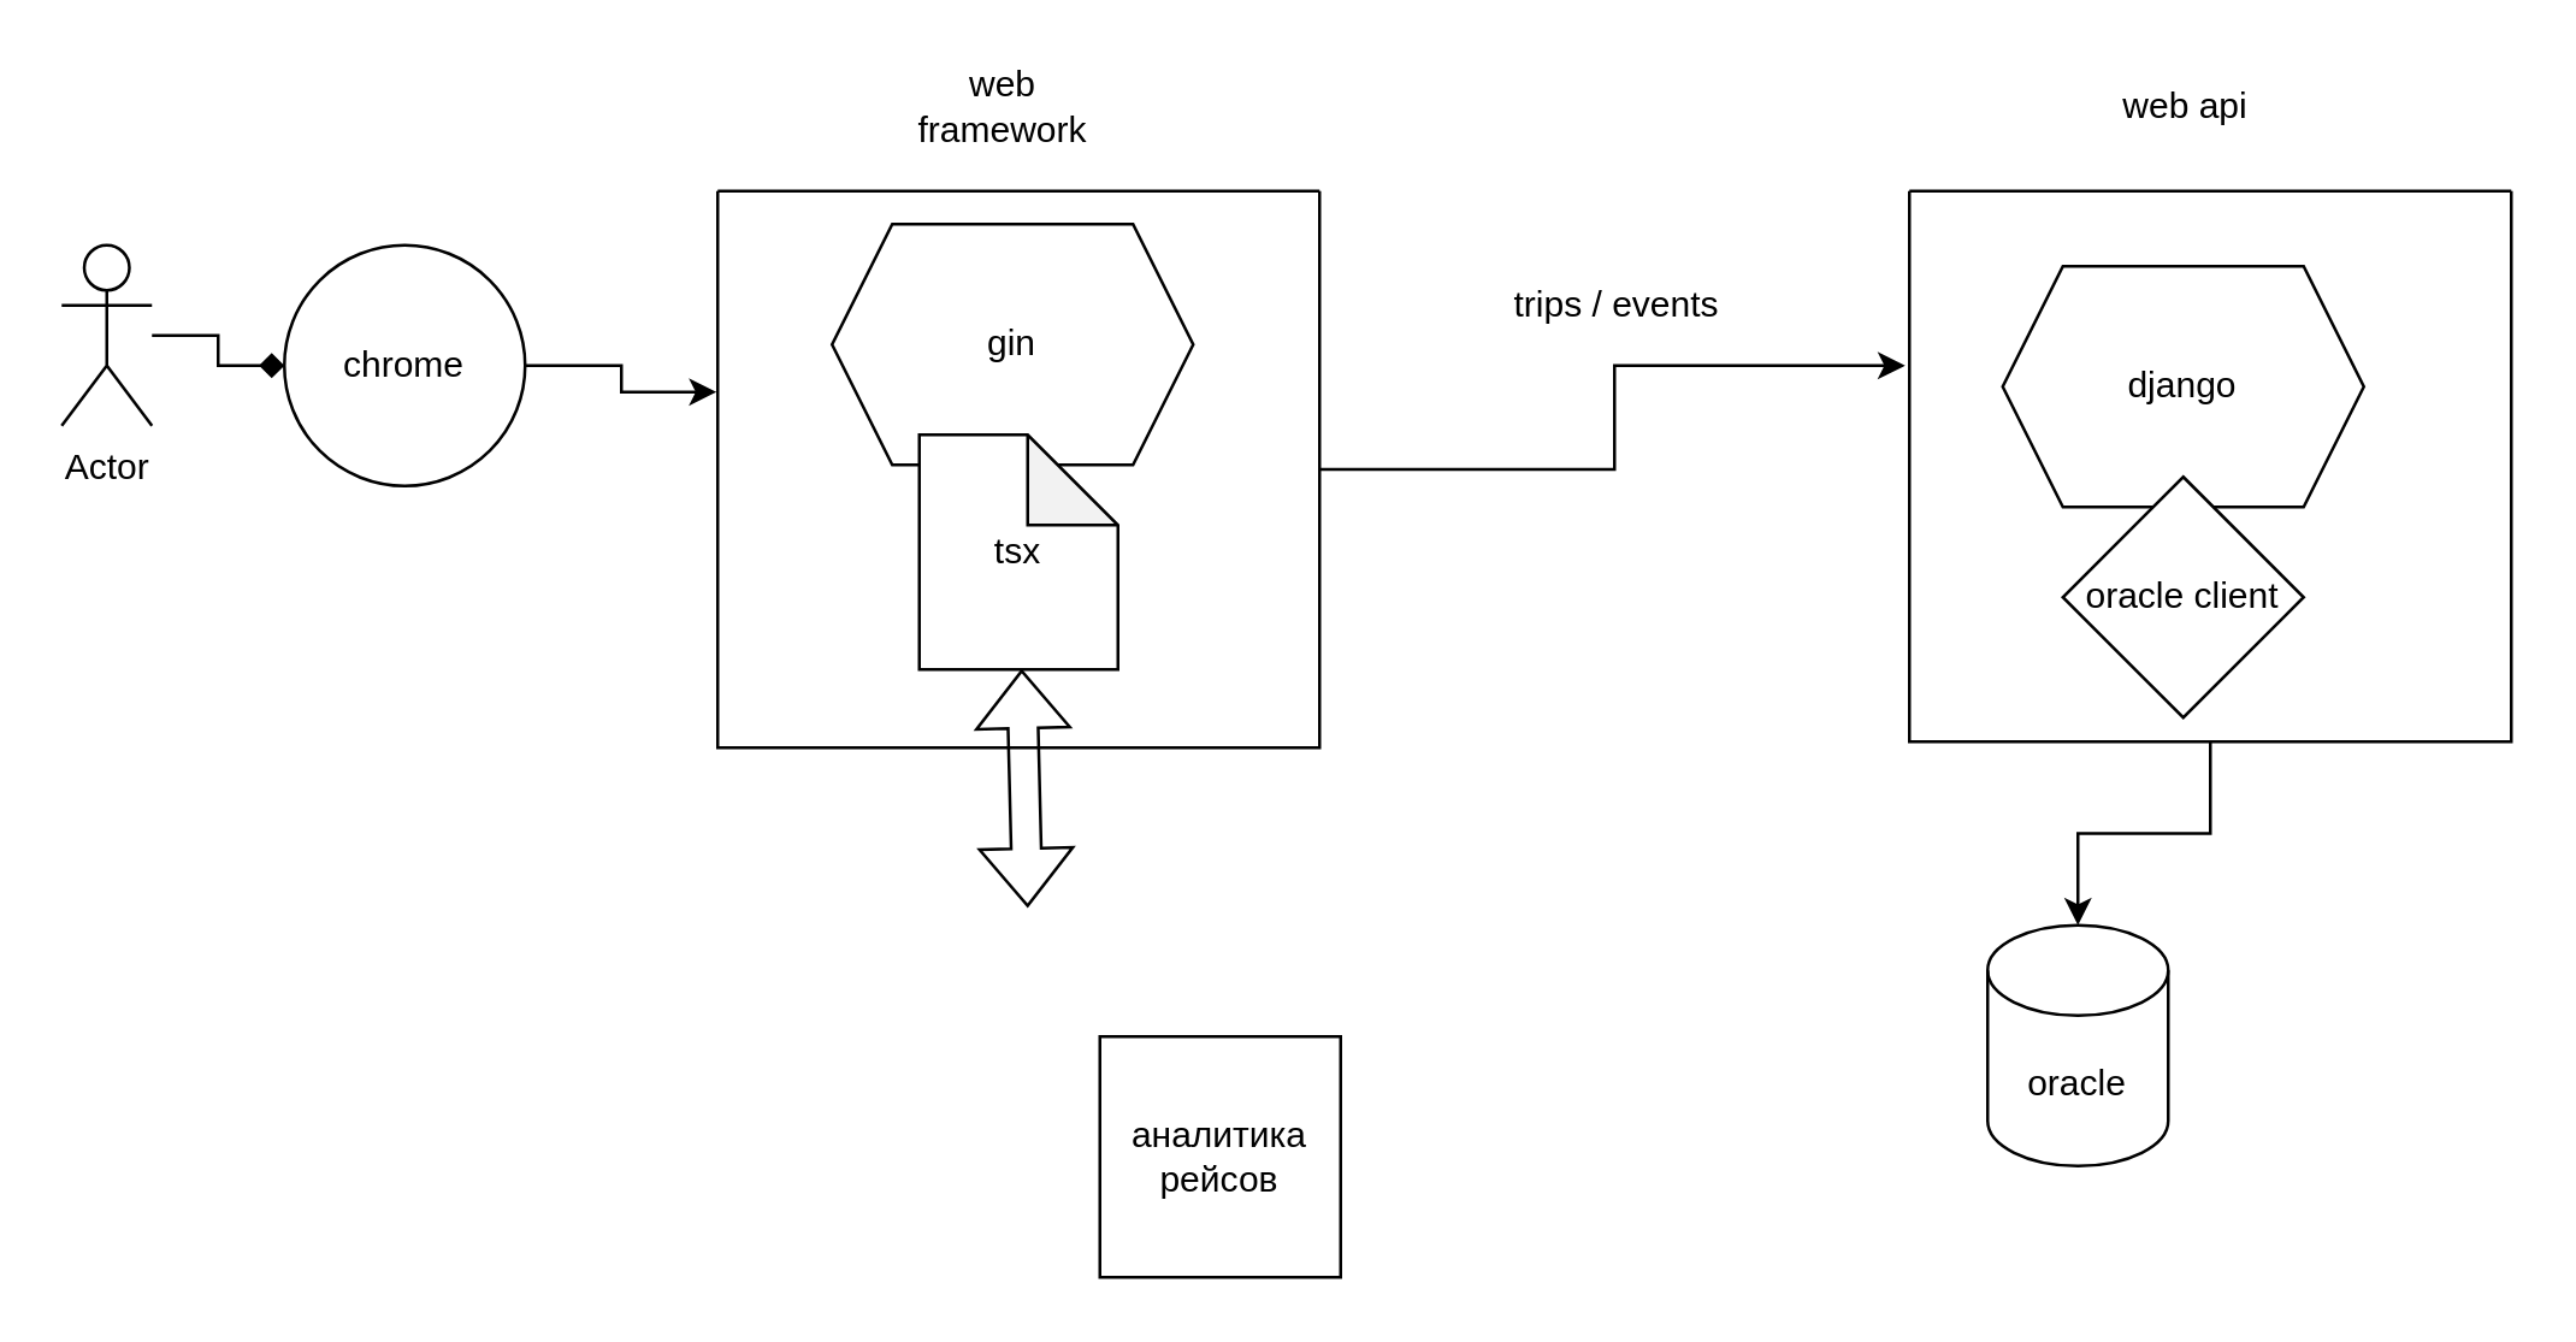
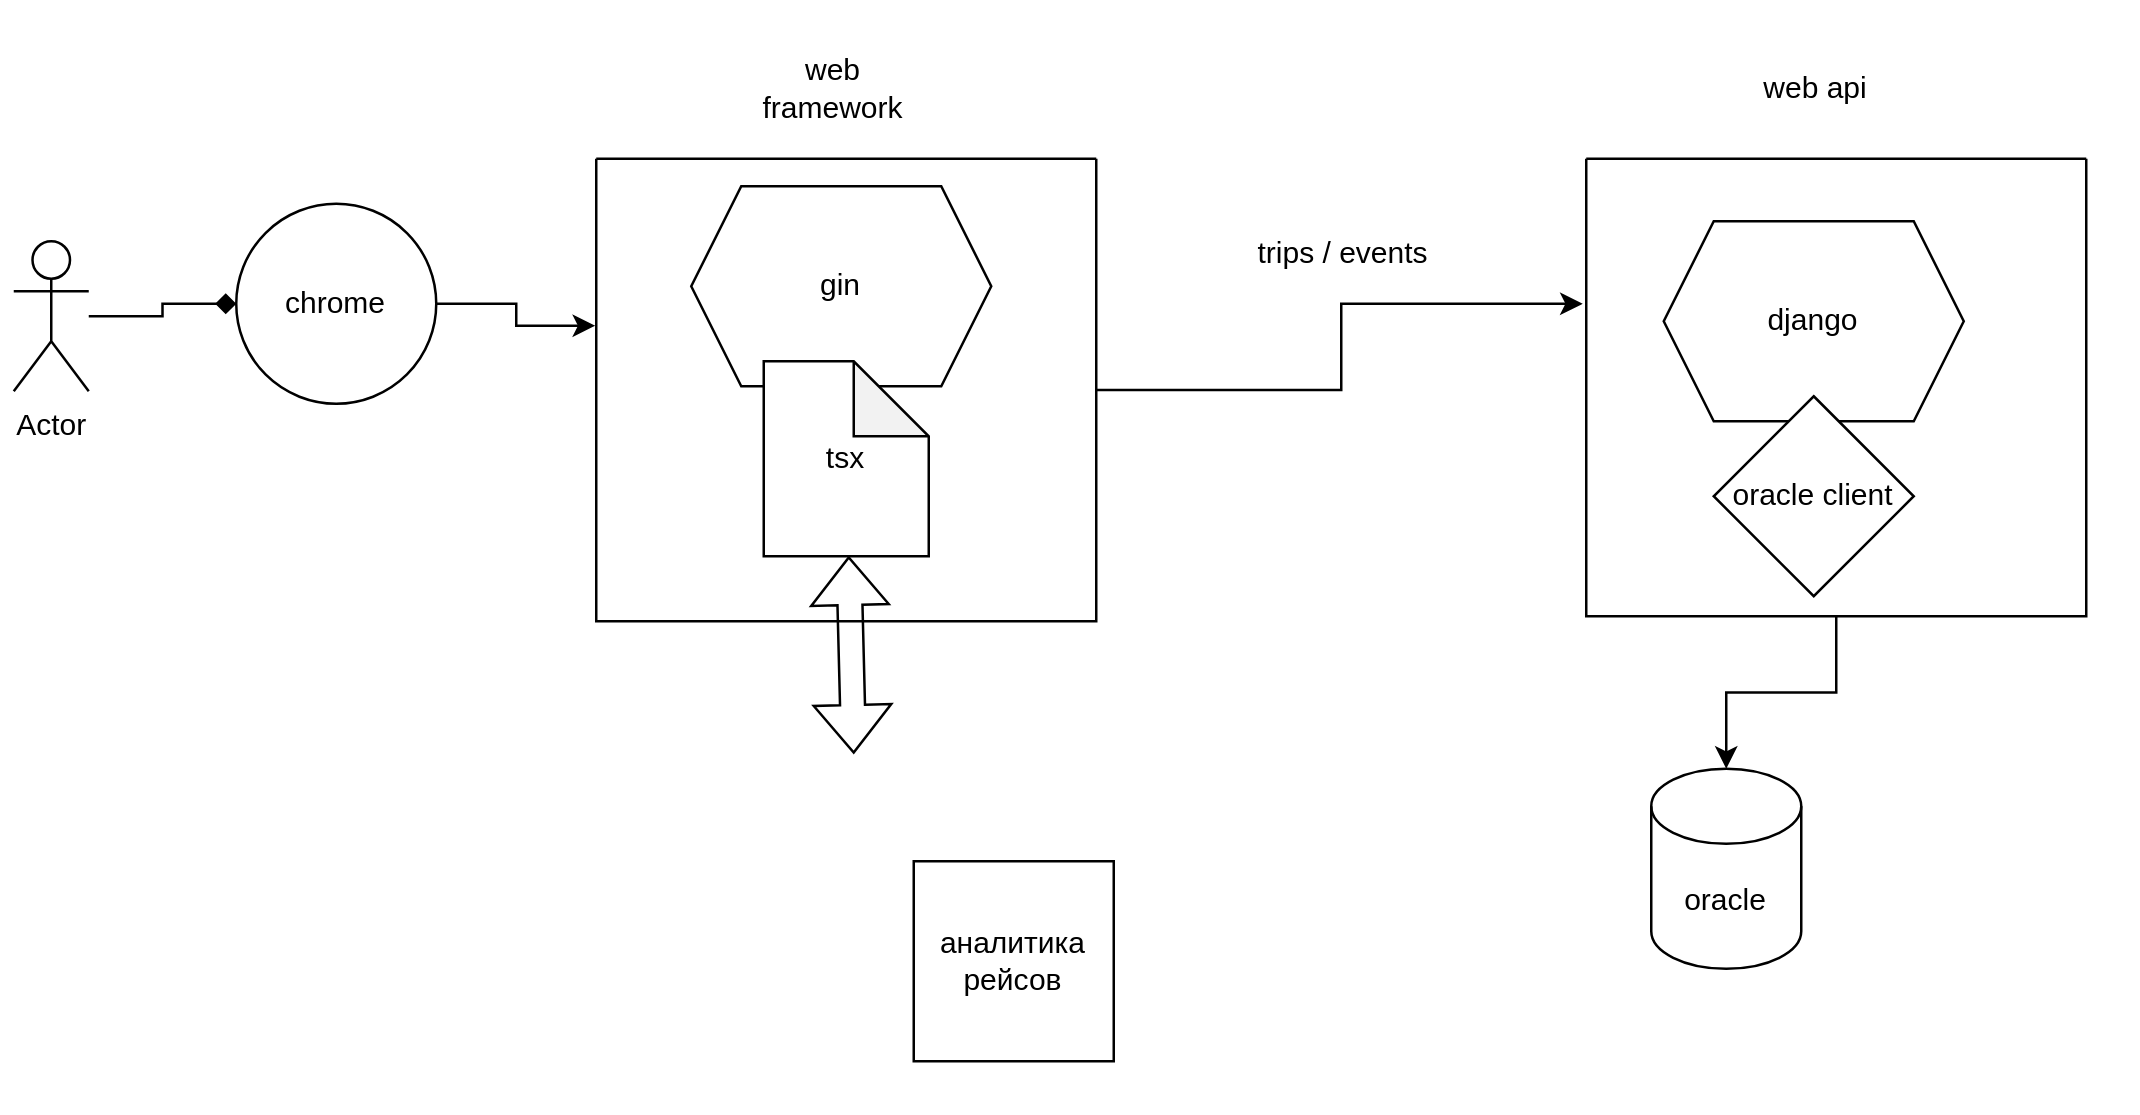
- <mxCell id="3" value="Actor" style="shape=umlActor;verticalLabelPosition=bottom;verticalAlign=top;html=1;outlineConnect=0;" vertex="1" parent="1"><mxGeometry x="20" y="81" width="30" height="60" as="geometry" /></mxCell>
+ <mxCell id="3" value="Actor" style="shape=umlActor;verticalLabelPosition=bottom;verticalAlign=top;html=1;outlineConnect=0;" vertex="1" parent="1"><mxGeometry x="5" y="96" width="30" height="60" as="geometry" /></mxCell>
